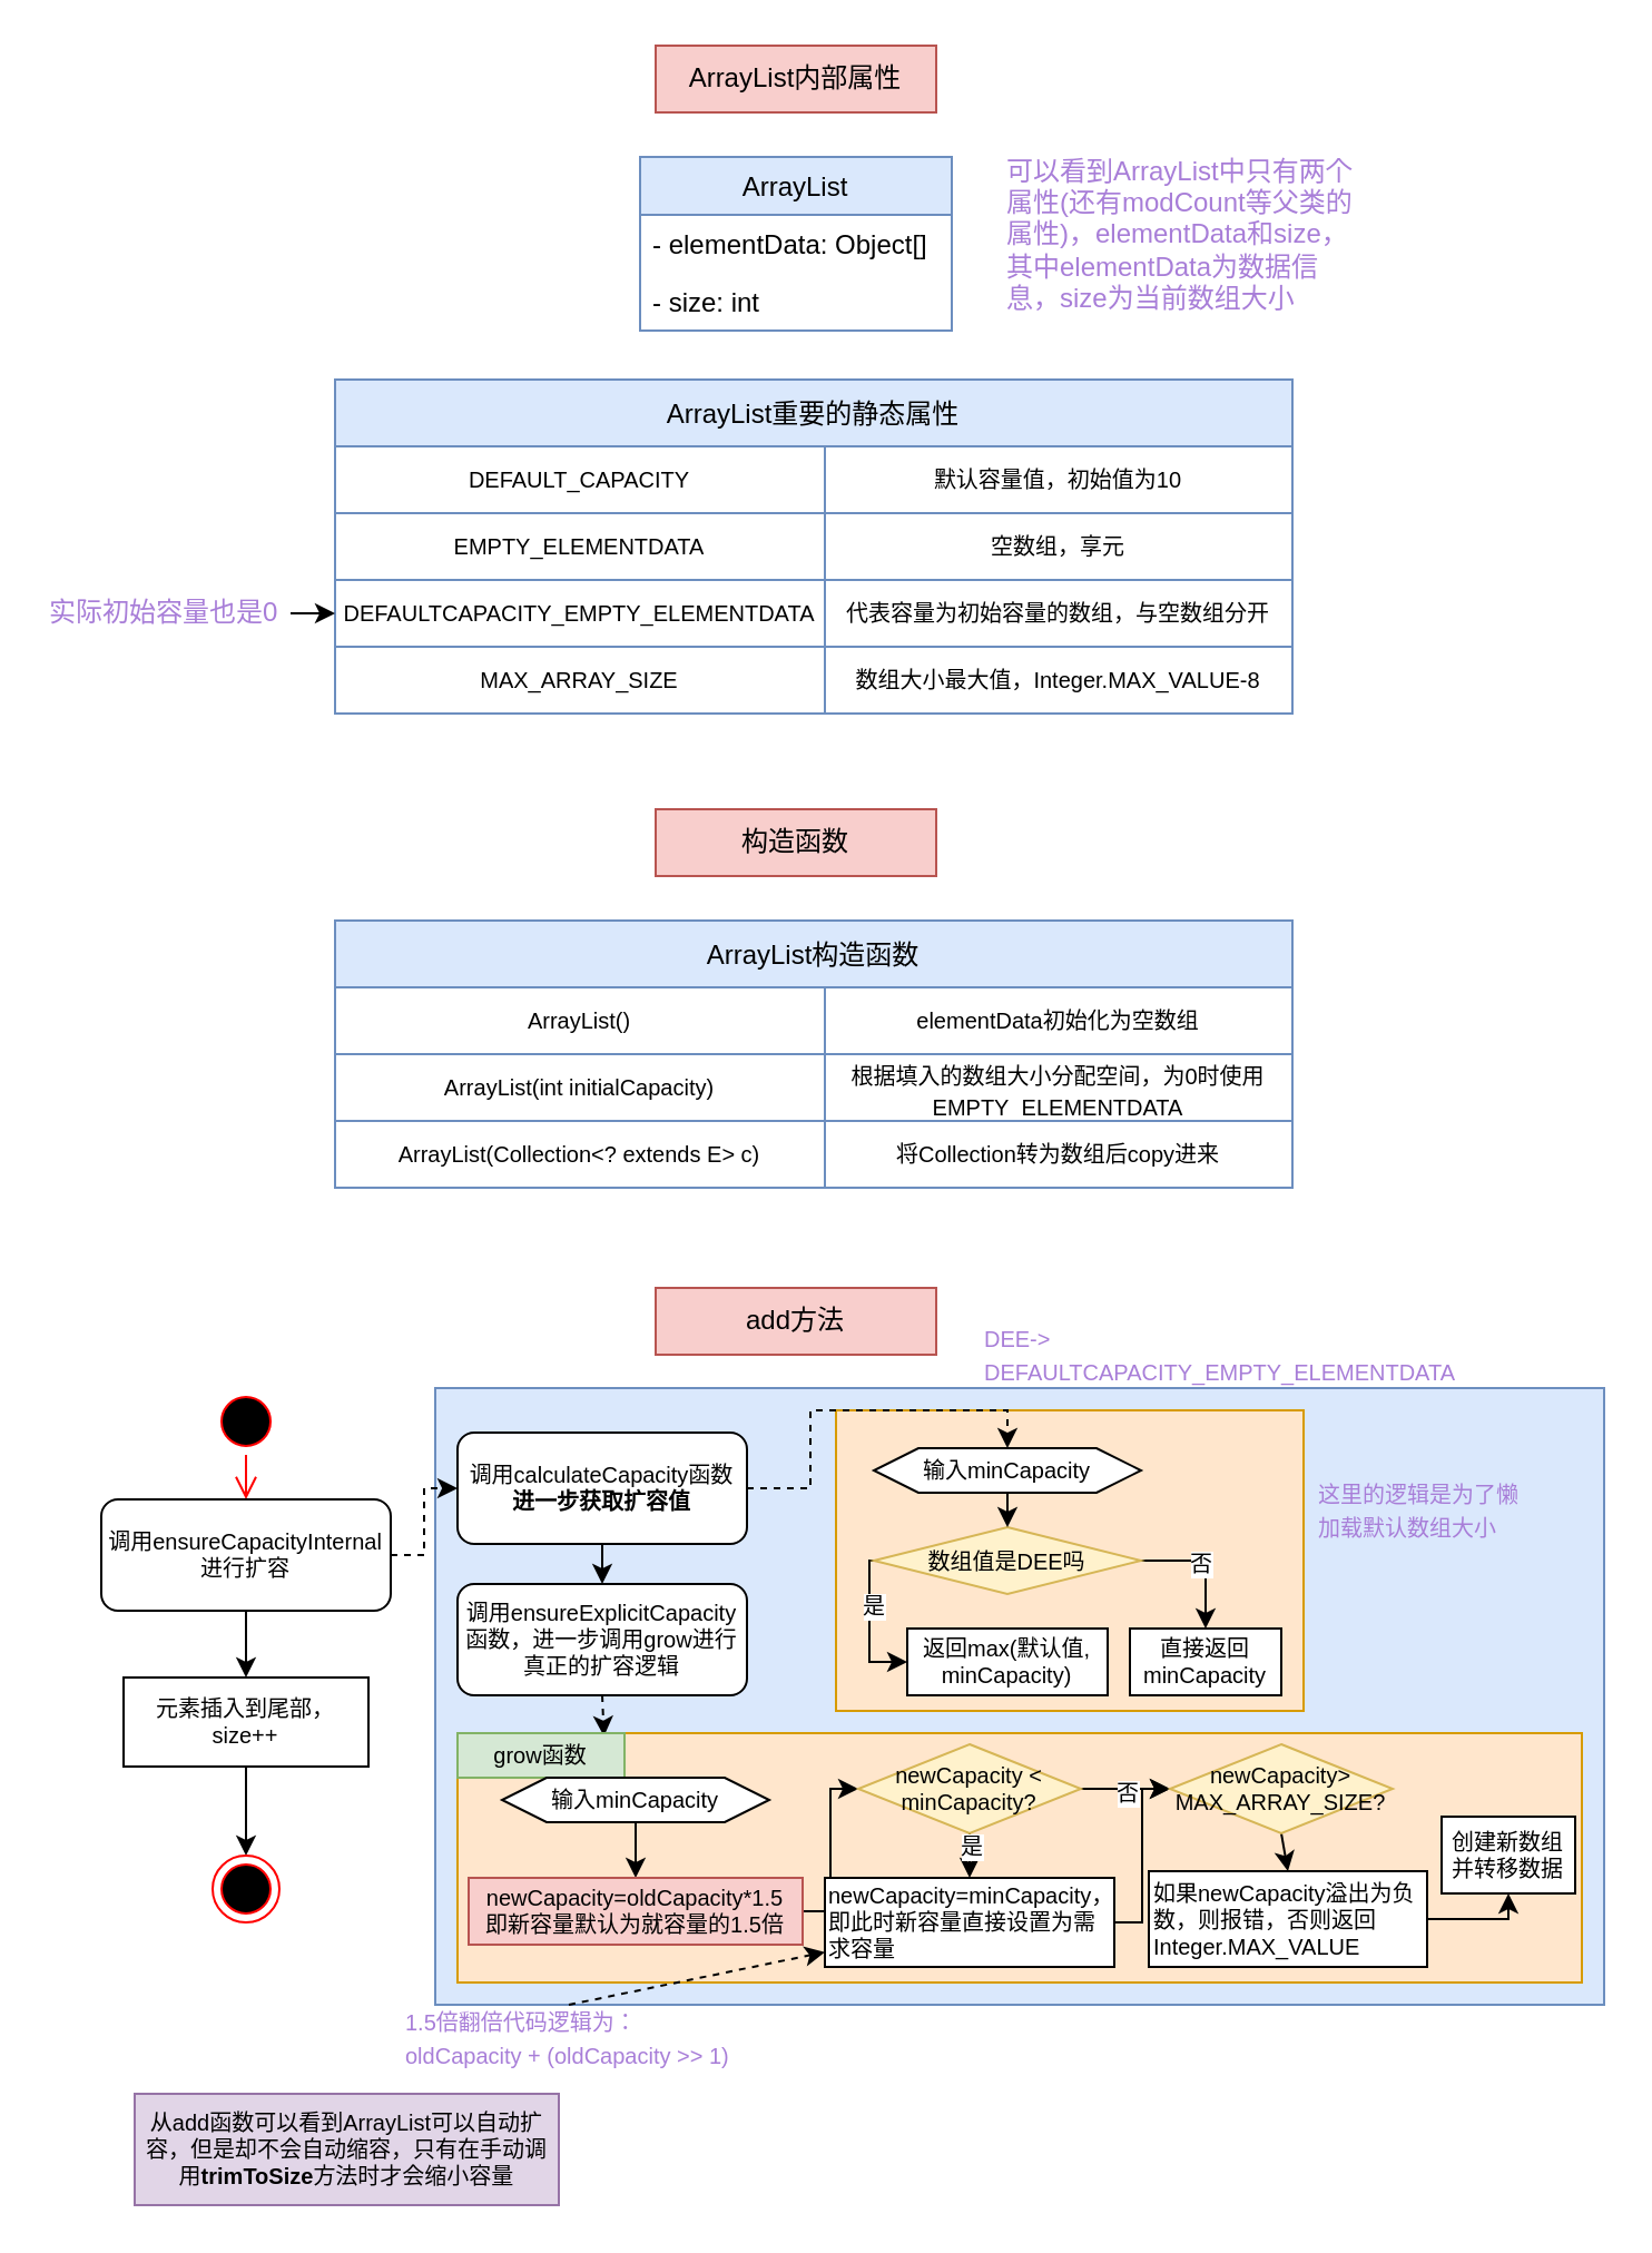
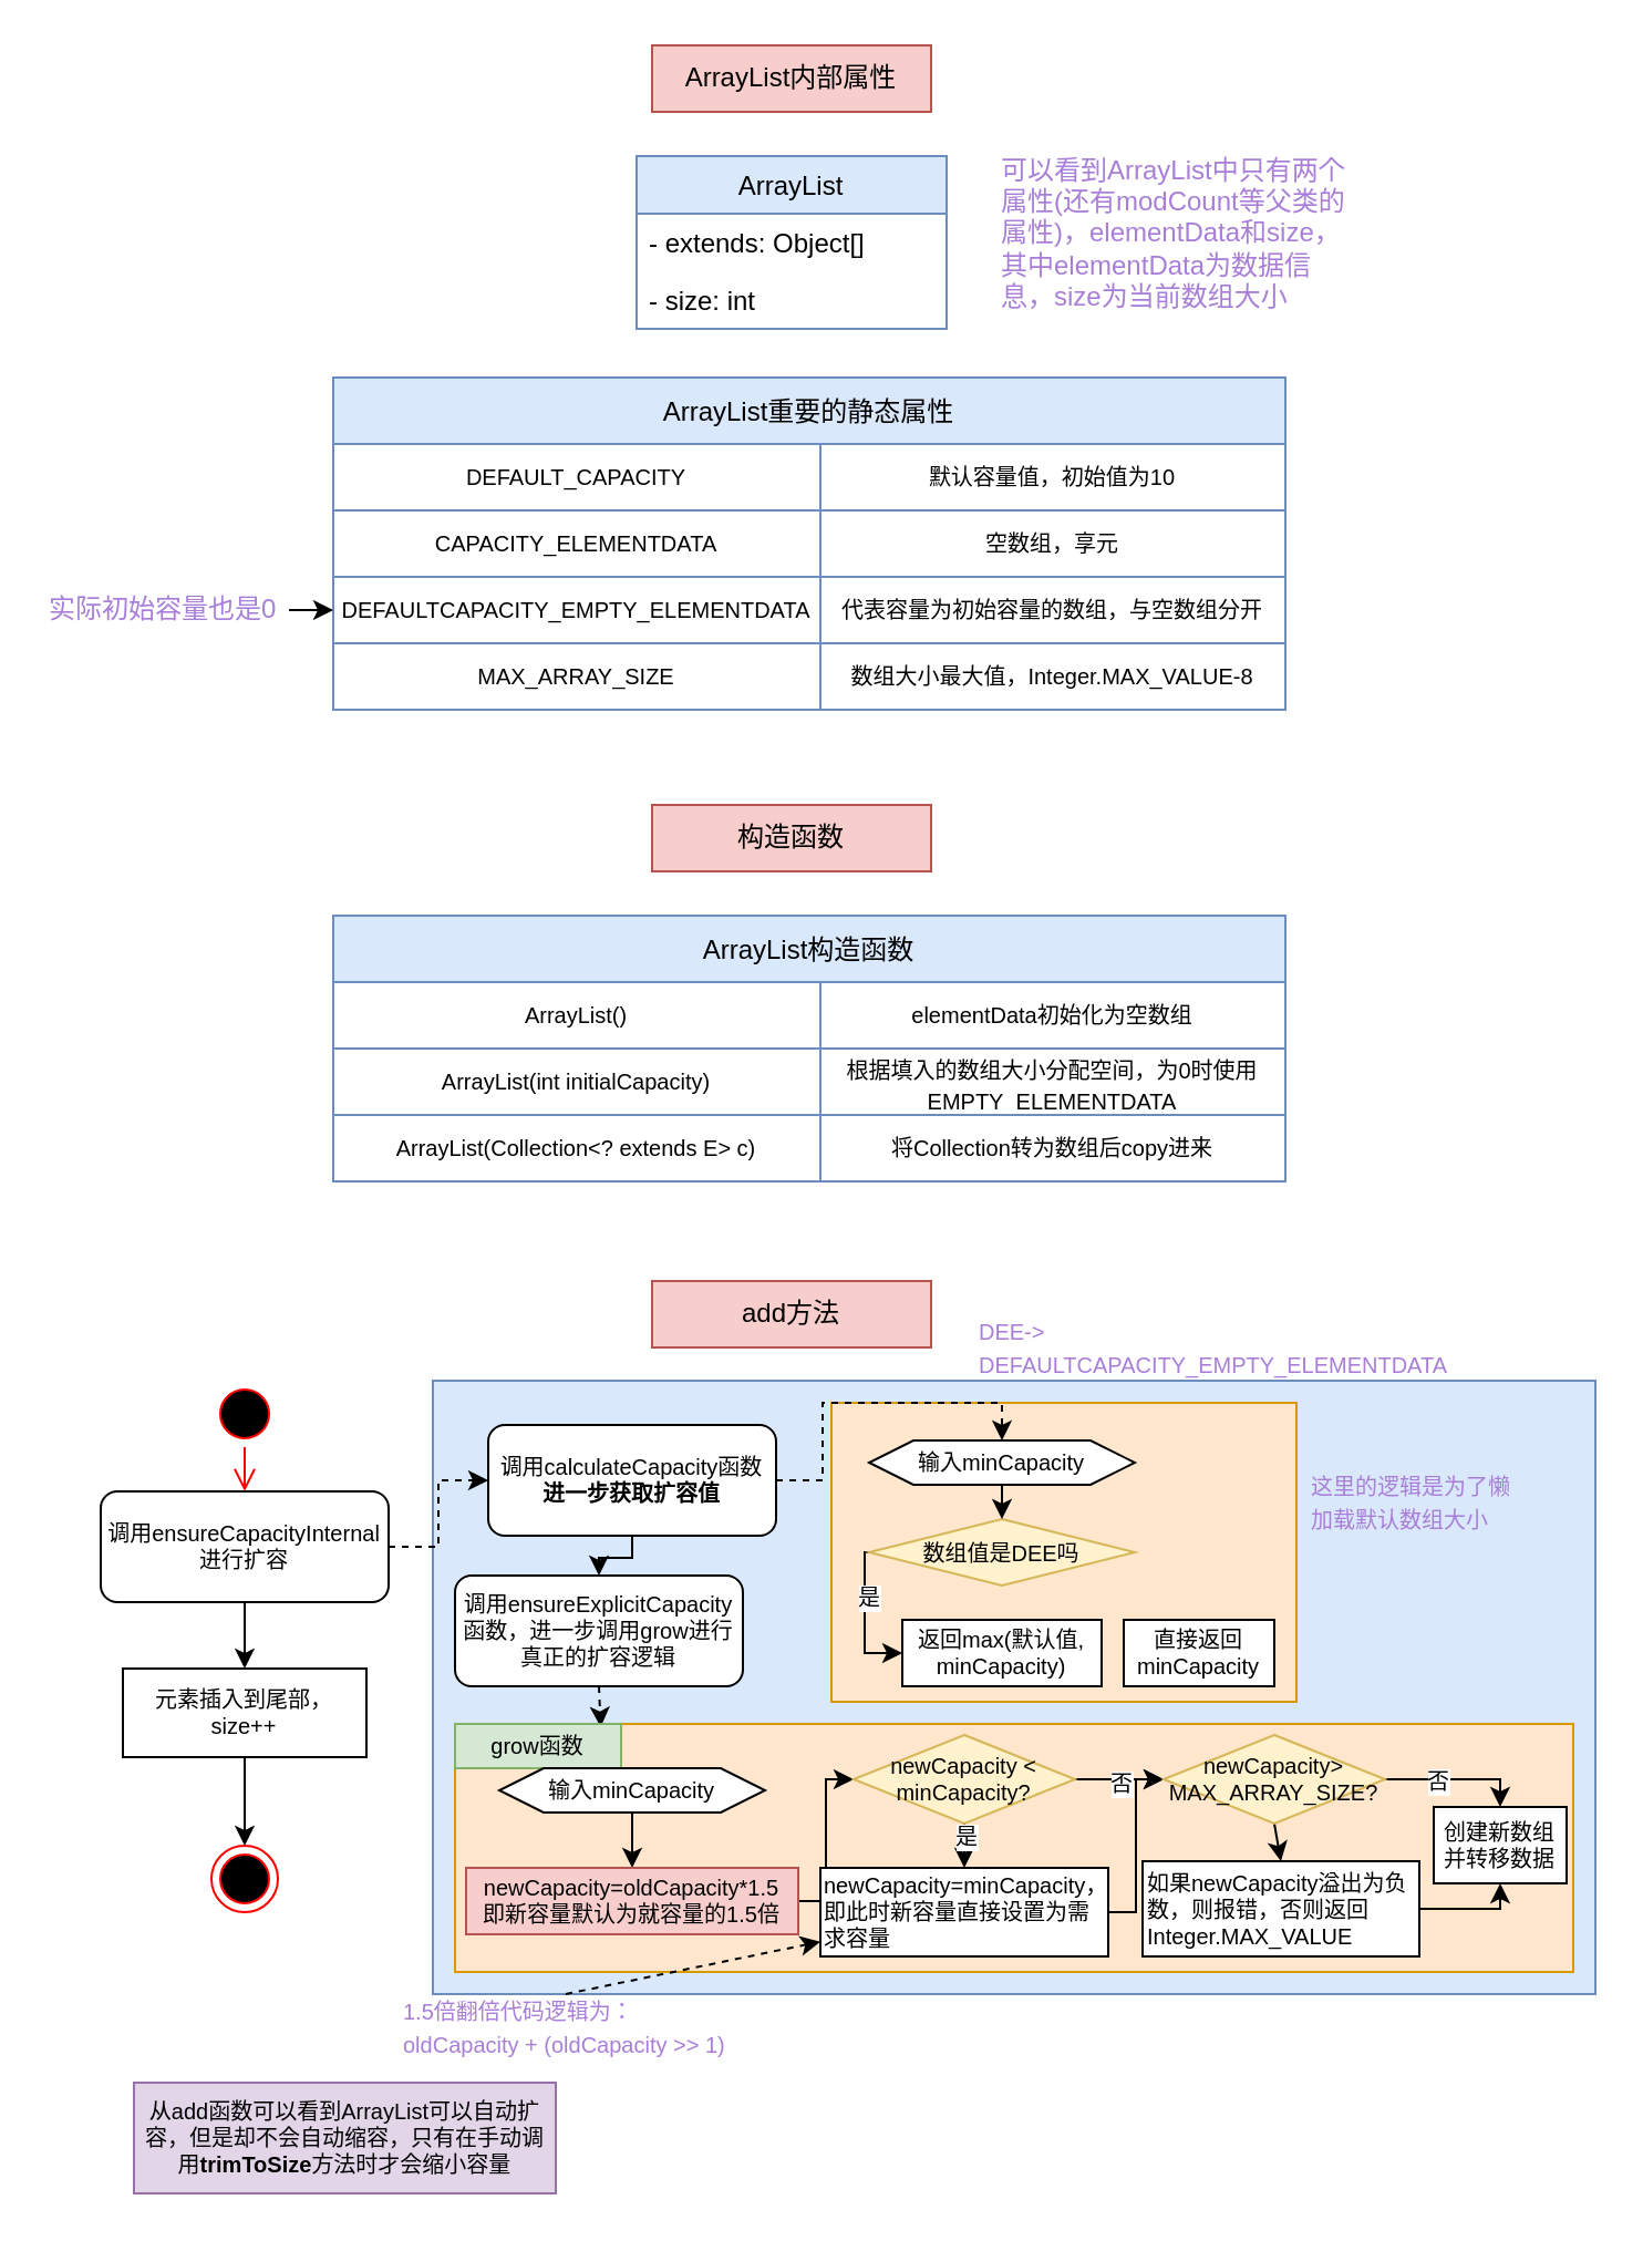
- <mxCell id="5" value="- elementData: Object[]" style="text;strokeColor=none;fillColor=none;align=left;verticalAlign=top;spacingLeft=4;spacingRight=4;overflow=hidden;rotatable=0;points=[[0,0.5],[1,0.5]];portConstraint=eastwest;" parent="4" vertex="1"><mxGeometry y="26" width="140" height="26" as="geometry" /></mxCell>
+ <mxCell id="5" value="- extends: Object[]" style="text;strokeColor=none;fillColor=none;align=left;verticalAlign=top;spacingLeft=4;spacingRight=4;overflow=hidden;rotatable=0;points=[[0,0.5],[1,0.5]];portConstraint=eastwest;" parent="4" vertex="1"><mxGeometry y="26" width="140" height="26" as="geometry" /></mxCell>
- <mxCell id="13" value="&lt;font style=&quot;font-size: 10px&quot;&gt;EMPTY_ELEMENTDATA&lt;/font&gt;" style="shape=partialRectangle;html=1;whiteSpace=wrap;connectable=0;fillColor=none;top=0;left=0;bottom=0;right=0;overflow=hidden;pointerEvents=1;" parent="12" vertex="1"><mxGeometry width="220" height="30" as="geometry"><mxRectangle width="220" height="30" as="alternateBounds" /></mxGeometry></mxCell>
+ <mxCell id="13" value="&lt;font style=&quot;font-size: 10px&quot;&gt;CAPACITY_ELEMENTDATA&lt;/font&gt;" style="shape=partialRectangle;html=1;whiteSpace=wrap;connectable=0;fillColor=none;top=0;left=0;bottom=0;right=0;overflow=hidden;pointerEvents=1;" parent="12" vertex="1"><mxGeometry width="220" height="30" as="geometry"><mxRectangle width="220" height="30" as="alternateBounds" /></mxGeometry></mxCell>
- <mxCell id="44" value="调用calculateCapacity函数&lt;b&gt;进一步获取扩容值&lt;/b&gt;" style="rounded=1;whiteSpace=wrap;html=1;labelBackgroundColor=none;fontSize=10;" parent="1" vertex="1"><mxGeometry x="205" y="643" width="130" height="50" as="geometry" /></mxCell>
+ <mxCell id="44" value="调用calculateCapacity函数&lt;b&gt;进一步获取扩容值&lt;/b&gt;" style="rounded=1;whiteSpace=wrap;html=1;labelBackgroundColor=none;fontSize=10;" parent="1" vertex="1"><mxGeometry x="220" y="643" width="130" height="50" as="geometry" /></mxCell>
- <mxCell id="49" style="edgeStyle=orthogonalEdgeStyle;rounded=0;html=1;exitX=1;exitY=0.5;exitDx=0;exitDy=0;entryX=0.5;entryY=0;entryDx=0;entryDy=0;fontSize=10;" parent="1" source="51" target="55" edge="1"><mxGeometry relative="1" as="geometry" /></mxCell>
- <mxCell id="50" value="否" style="edgeLabel;html=1;align=center;verticalAlign=middle;resizable=0;points=[];fontSize=10;" parent="49" vertex="1" connectable="0"><mxGeometry x="-0.012" relative="1" as="geometry"><mxPoint x="-3" y="1" as="offset" /></mxGeometry></mxCell>
+ <mxCell id="73" style="edgeStyle=orthogonalEdgeStyle;rounded=0;html=1;exitX=1;exitY=0.5;exitDx=0;exitDy=0;entryX=0.5;entryY=0;entryDx=0;entryDy=0;fontSize=10;" parent="1" source="75" target="78" edge="1"><mxGeometry relative="1" as="geometry" /></mxCell>
+ <mxCell id="74" value="否" style="edgeLabel;html=1;align=center;verticalAlign=middle;resizable=0;points=[];fontSize=10;" parent="73" vertex="1" connectable="0"><mxGeometry x="0.094" relative="1" as="geometry"><mxPoint x="-12" as="offset" /></mxGeometry></mxCell>
